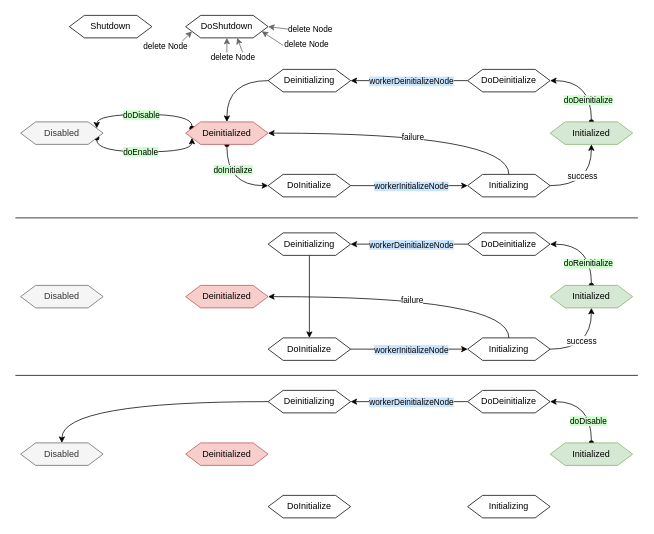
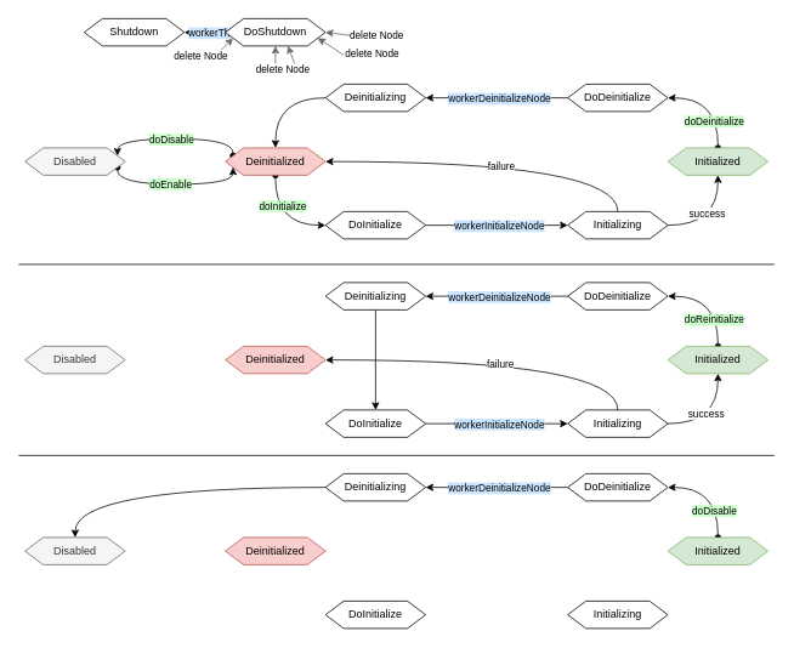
+ <mxCell id="32" style="edgeStyle=orthogonalEdgeStyle;orthogonalLoop=1;jettySize=auto;html=1;exitX=0;exitY=0.5;exitDx=0;exitDy=0;entryX=1;entryY=0.5;entryDx=0;entryDy=0;startArrow=none;startFill=0;rounded=0;" parent="1" source="34" target="35" edge="1"><mxGeometry relative="1" as="geometry" /></mxCell>
+ <mxCell id="33" value="workerThread" style="edgeLabel;html=1;align=center;verticalAlign=middle;resizable=0;points=[];labelBackgroundColor=#CCE5FF;" parent="32" vertex="1" connectable="0"><mxGeometry x="0.29" relative="1" as="geometry"><mxPoint x="21" as="offset" /></mxGeometry></mxCell>
